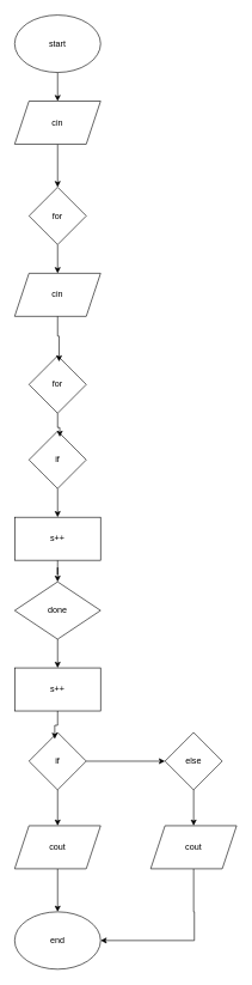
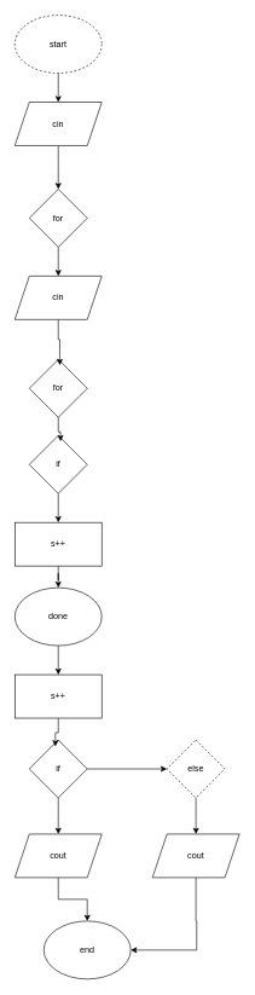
- <mxCell id="3" value="start" style="ellipse;whiteSpace=wrap;html=1;" vertex="1" parent="1"><mxGeometry x="20" y="20" width="120" height="80" as="geometry" /></mxCell>
+ <mxCell id="3" value="start" style="ellipse;whiteSpace=wrap;html=1;dashed=1;" vertex="1" parent="1"><mxGeometry x="20" y="20" width="120" height="80" as="geometry" /></mxCell>
- <mxCell id="26" value="done" style="rhombus;whiteSpace=wrap;html=1;" vertex="1" parent="1"><mxGeometry x="20" y="810" width="120" height="80" as="geometry" /></mxCell>
+ <mxCell id="26" value="done" style="ellipse;whiteSpace=wrap;html=1;" vertex="1" parent="1"><mxGeometry x="20" y="810" width="120" height="80" as="geometry" /></mxCell>
- <mxCell id="21" value="else" style="rhombus;whiteSpace=wrap;html=1;" vertex="1" parent="1"><mxGeometry x="230" y="1020" width="80" height="80" as="geometry" /></mxCell>
+ <mxCell id="21" value="else" style="rhombus;whiteSpace=wrap;html=1;dashed=1;" vertex="1" parent="1"><mxGeometry x="230" y="1020" width="80" height="80" as="geometry" /></mxCell>
- <mxCell id="24" value="end" style="ellipse;whiteSpace=wrap;html=1;" vertex="1" parent="1"><mxGeometry x="20" y="1270" width="120" height="80" as="geometry" /></mxCell>
+ <mxCell id="24" value="end" style="ellipse;whiteSpace=wrap;html=1;" vertex="1" parent="1"><mxGeometry x="60" y="1270" width="120" height="80" as="geometry" /></mxCell>
